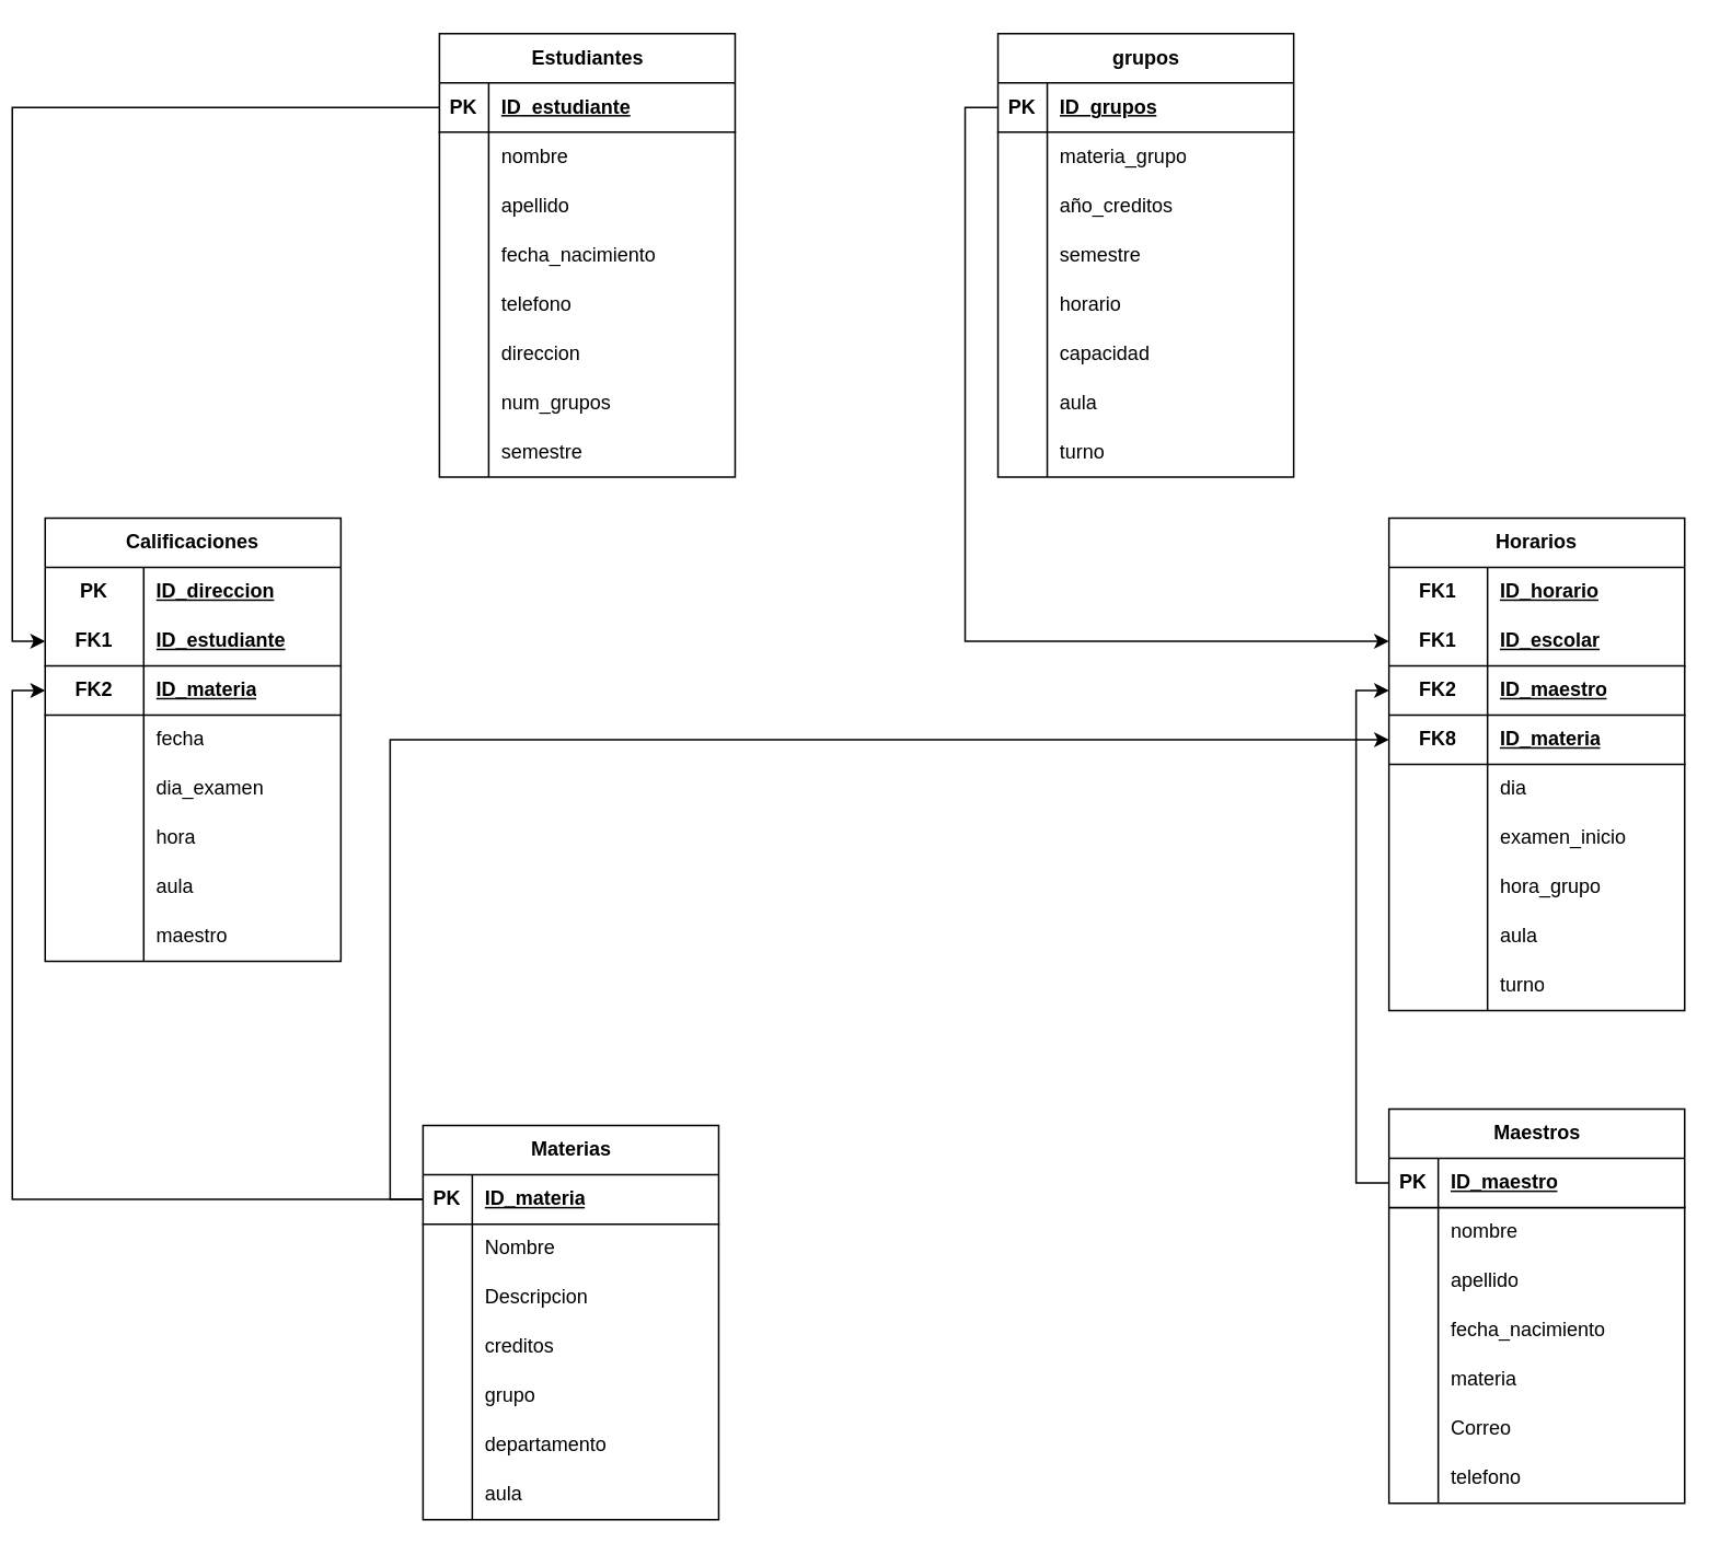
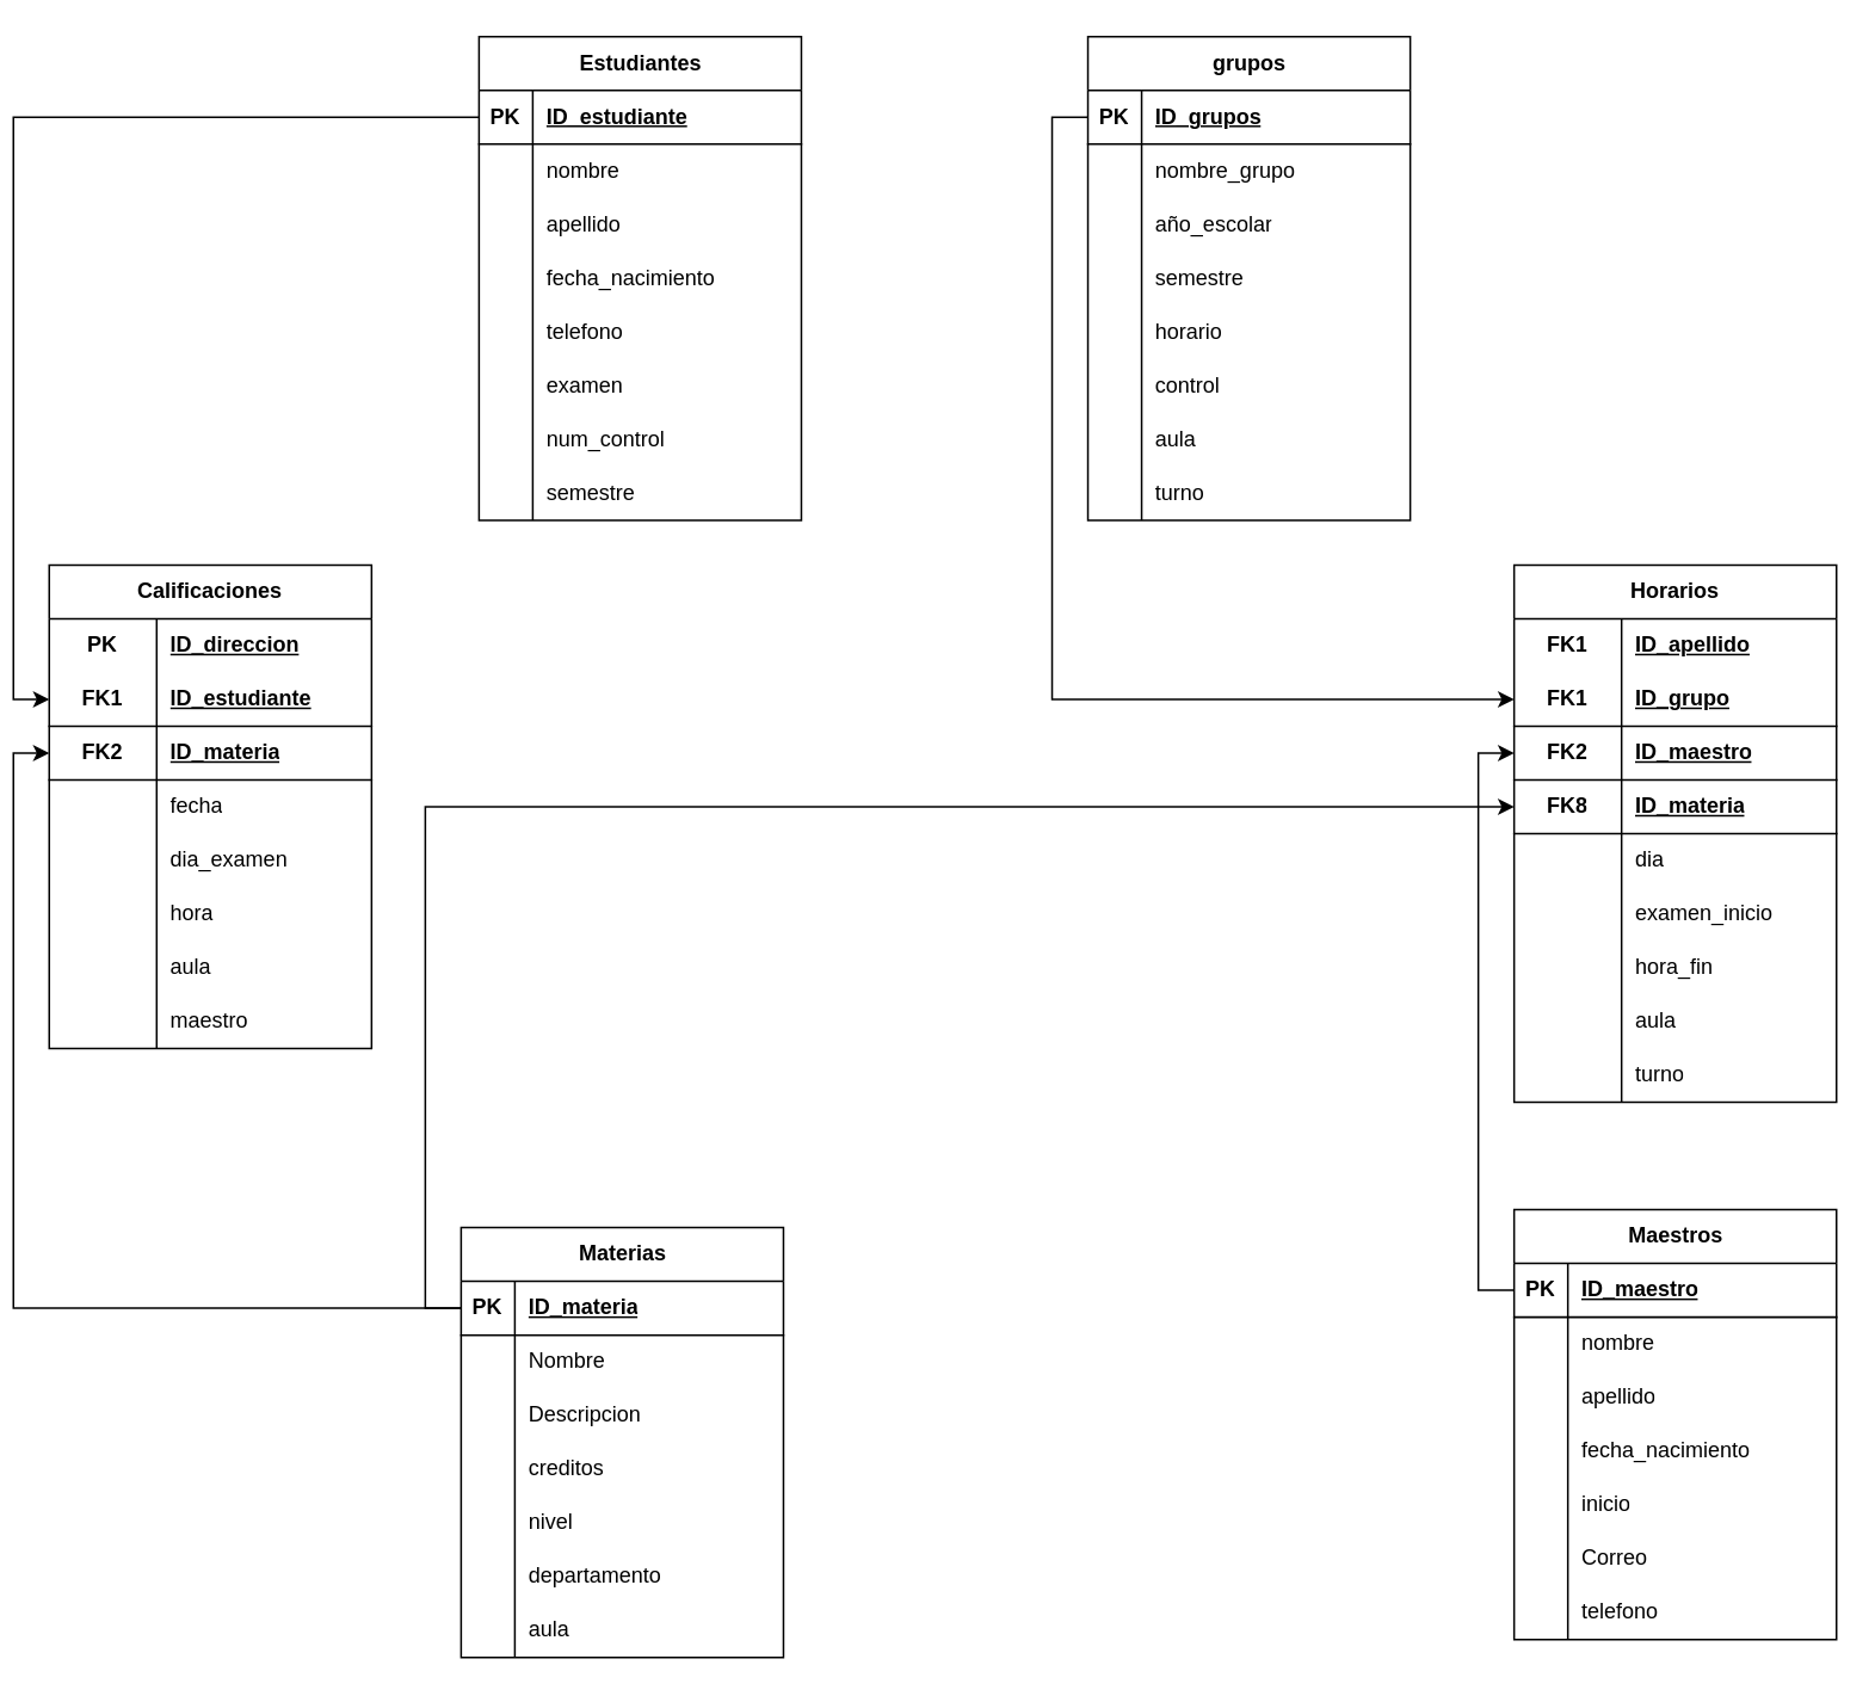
- <mxCell id="77" value="materia_grupo" style="shape=partialRectangle;connectable=0;fillColor=none;top=0;left=0;bottom=0;right=0;align=left;spacingLeft=6;overflow=hidden;whiteSpace=wrap;html=1;" vertex="1" parent="75"><mxGeometry x="30" width="150" height="30" as="geometry"><mxRectangle width="150" height="30" as="alternateBounds" /></mxGeometry></mxCell>
+ <mxCell id="77" value="nombre_grupo" style="shape=partialRectangle;connectable=0;fillColor=none;top=0;left=0;bottom=0;right=0;align=left;spacingLeft=6;overflow=hidden;whiteSpace=wrap;html=1;" vertex="1" parent="75"><mxGeometry x="30" width="150" height="30" as="geometry"><mxRectangle width="150" height="30" as="alternateBounds" /></mxGeometry></mxCell>
- <mxCell id="80" value="año_creditos" style="shape=partialRectangle;connectable=0;fillColor=none;top=0;left=0;bottom=0;right=0;align=left;spacingLeft=6;overflow=hidden;whiteSpace=wrap;html=1;" vertex="1" parent="78"><mxGeometry x="30" width="150" height="30" as="geometry"><mxRectangle width="150" height="30" as="alternateBounds" /></mxGeometry></mxCell>
+ <mxCell id="80" value="año_escolar" style="shape=partialRectangle;connectable=0;fillColor=none;top=0;left=0;bottom=0;right=0;align=left;spacingLeft=6;overflow=hidden;whiteSpace=wrap;html=1;" vertex="1" parent="78"><mxGeometry x="30" width="150" height="30" as="geometry"><mxRectangle width="150" height="30" as="alternateBounds" /></mxGeometry></mxCell>
- <mxCell id="20" value="&lt;font style=&quot;vertical-align: inherit;&quot;&gt;&lt;font style=&quot;vertical-align: inherit;&quot;&gt;direccion&lt;/font&gt;&lt;/font&gt;" style="shape=partialRectangle;connectable=0;fillColor=none;top=0;left=0;bottom=0;right=0;align=left;spacingLeft=6;overflow=hidden;whiteSpace=wrap;html=1;" vertex="1" parent="18"><mxGeometry x="30" width="150" height="30" as="geometry"><mxRectangle width="150" height="30" as="alternateBounds" /></mxGeometry></mxCell>
+ <mxCell id="20" value="&lt;font style=&quot;vertical-align: inherit;&quot;&gt;&lt;font style=&quot;vertical-align: inherit;&quot;&gt;examen&lt;/font&gt;&lt;/font&gt;" style="shape=partialRectangle;connectable=0;fillColor=none;top=0;left=0;bottom=0;right=0;align=left;spacingLeft=6;overflow=hidden;whiteSpace=wrap;html=1;" vertex="1" parent="18"><mxGeometry x="30" width="150" height="30" as="geometry"><mxRectangle width="150" height="30" as="alternateBounds" /></mxGeometry></mxCell>
- <mxCell id="89" value="capacidad" style="shape=partialRectangle;connectable=0;fillColor=none;top=0;left=0;bottom=0;right=0;align=left;spacingLeft=6;overflow=hidden;whiteSpace=wrap;html=1;" vertex="1" parent="87"><mxGeometry x="30" width="150" height="30" as="geometry"><mxRectangle width="150" height="30" as="alternateBounds" /></mxGeometry></mxCell>
+ <mxCell id="89" value="control" style="shape=partialRectangle;connectable=0;fillColor=none;top=0;left=0;bottom=0;right=0;align=left;spacingLeft=6;overflow=hidden;whiteSpace=wrap;html=1;" vertex="1" parent="87"><mxGeometry x="30" width="150" height="30" as="geometry"><mxRectangle width="150" height="30" as="alternateBounds" /></mxGeometry></mxCell>
- <mxCell id="23" value="&lt;font style=&quot;vertical-align: inherit;&quot;&gt;&lt;font style=&quot;vertical-align: inherit;&quot;&gt;&lt;font style=&quot;vertical-align: inherit;&quot;&gt;&lt;font style=&quot;vertical-align: inherit;&quot;&gt;num_grupos&lt;/font&gt;&lt;/font&gt;&lt;/font&gt;&lt;/font&gt;" style="shape=partialRectangle;connectable=0;fillColor=none;top=0;left=0;bottom=0;right=0;align=left;spacingLeft=6;overflow=hidden;whiteSpace=wrap;html=1;" vertex="1" parent="21"><mxGeometry x="30" width="150" height="30" as="geometry"><mxRectangle width="150" height="30" as="alternateBounds" /></mxGeometry></mxCell>
+ <mxCell id="23" value="&lt;font style=&quot;vertical-align: inherit;&quot;&gt;&lt;font style=&quot;vertical-align: inherit;&quot;&gt;&lt;font style=&quot;vertical-align: inherit;&quot;&gt;&lt;font style=&quot;vertical-align: inherit;&quot;&gt;num_control&lt;/font&gt;&lt;/font&gt;&lt;/font&gt;&lt;/font&gt;" style="shape=partialRectangle;connectable=0;fillColor=none;top=0;left=0;bottom=0;right=0;align=left;spacingLeft=6;overflow=hidden;whiteSpace=wrap;html=1;" vertex="1" parent="21"><mxGeometry x="30" width="150" height="30" as="geometry"><mxRectangle width="150" height="30" as="alternateBounds" /></mxGeometry></mxCell>
- <mxCell id="124" value="ID_horario" style="shape=partialRectangle;connectable=0;fillColor=none;top=0;left=0;bottom=0;right=0;align=left;spacingLeft=6;fontStyle=5;overflow=hidden;html=1;whiteSpace=wrap;" vertex="1" parent="122"><mxGeometry x="60" width="120" height="30" as="geometry"><mxRectangle width="120" height="30" as="alternateBounds" /></mxGeometry></mxCell>
+ <mxCell id="124" value="ID_apellido" style="shape=partialRectangle;connectable=0;fillColor=none;top=0;left=0;bottom=0;right=0;align=left;spacingLeft=6;fontStyle=5;overflow=hidden;html=1;whiteSpace=wrap;" vertex="1" parent="122"><mxGeometry x="60" width="120" height="30" as="geometry"><mxRectangle width="120" height="30" as="alternateBounds" /></mxGeometry></mxCell>
- <mxCell id="127" value="ID_escolar" style="shape=partialRectangle;connectable=0;fillColor=none;top=0;left=0;bottom=0;right=0;align=left;spacingLeft=6;fontStyle=5;overflow=hidden;html=1;whiteSpace=wrap;" vertex="1" parent="125"><mxGeometry x="60" width="120" height="30" as="geometry"><mxRectangle width="120" height="30" as="alternateBounds" /></mxGeometry></mxCell>
+ <mxCell id="127" value="ID_grupo" style="shape=partialRectangle;connectable=0;fillColor=none;top=0;left=0;bottom=0;right=0;align=left;spacingLeft=6;fontStyle=5;overflow=hidden;html=1;whiteSpace=wrap;" vertex="1" parent="125"><mxGeometry x="60" width="120" height="30" as="geometry"><mxRectangle width="120" height="30" as="alternateBounds" /></mxGeometry></mxCell>
- <mxCell id="142" value="hora_grupo" style="shape=partialRectangle;connectable=0;fillColor=none;top=0;left=0;bottom=0;right=0;align=left;spacingLeft=6;overflow=hidden;html=1;whiteSpace=wrap;" vertex="1" parent="140"><mxGeometry x="60" width="120" height="30" as="geometry"><mxRectangle width="120" height="30" as="alternateBounds" /></mxGeometry></mxCell>
+ <mxCell id="142" value="hora_fin" style="shape=partialRectangle;connectable=0;fillColor=none;top=0;left=0;bottom=0;right=0;align=left;spacingLeft=6;overflow=hidden;html=1;whiteSpace=wrap;" vertex="1" parent="140"><mxGeometry x="60" width="120" height="30" as="geometry"><mxRectangle width="120" height="30" as="alternateBounds" /></mxGeometry></mxCell>
- <mxCell id="42" value="&lt;font style=&quot;vertical-align: inherit;&quot;&gt;&lt;font style=&quot;vertical-align: inherit;&quot;&gt;materia&lt;/font&gt;&lt;/font&gt;" style="shape=partialRectangle;connectable=0;fillColor=none;top=0;left=0;bottom=0;right=0;align=left;spacingLeft=6;overflow=hidden;whiteSpace=wrap;html=1;" vertex="1" parent="40"><mxGeometry x="30" width="150" height="30" as="geometry"><mxRectangle width="150" height="30" as="alternateBounds" /></mxGeometry></mxCell>
+ <mxCell id="42" value="&lt;font style=&quot;vertical-align: inherit;&quot;&gt;&lt;font style=&quot;vertical-align: inherit;&quot;&gt;inicio&lt;/font&gt;&lt;/font&gt;" style="shape=partialRectangle;connectable=0;fillColor=none;top=0;left=0;bottom=0;right=0;align=left;spacingLeft=6;overflow=hidden;whiteSpace=wrap;html=1;" vertex="1" parent="40"><mxGeometry x="30" width="150" height="30" as="geometry"><mxRectangle width="150" height="30" as="alternateBounds" /></mxGeometry></mxCell>
- <mxCell id="64" value="grupo" style="shape=partialRectangle;connectable=0;fillColor=none;top=0;left=0;bottom=0;right=0;align=left;spacingLeft=6;overflow=hidden;whiteSpace=wrap;html=1;" vertex="1" parent="62"><mxGeometry x="30" width="150" height="30" as="geometry"><mxRectangle width="150" height="30" as="alternateBounds" /></mxGeometry></mxCell>
+ <mxCell id="64" value="nivel" style="shape=partialRectangle;connectable=0;fillColor=none;top=0;left=0;bottom=0;right=0;align=left;spacingLeft=6;overflow=hidden;whiteSpace=wrap;html=1;" vertex="1" parent="62"><mxGeometry x="30" width="150" height="30" as="geometry"><mxRectangle width="150" height="30" as="alternateBounds" /></mxGeometry></mxCell>
